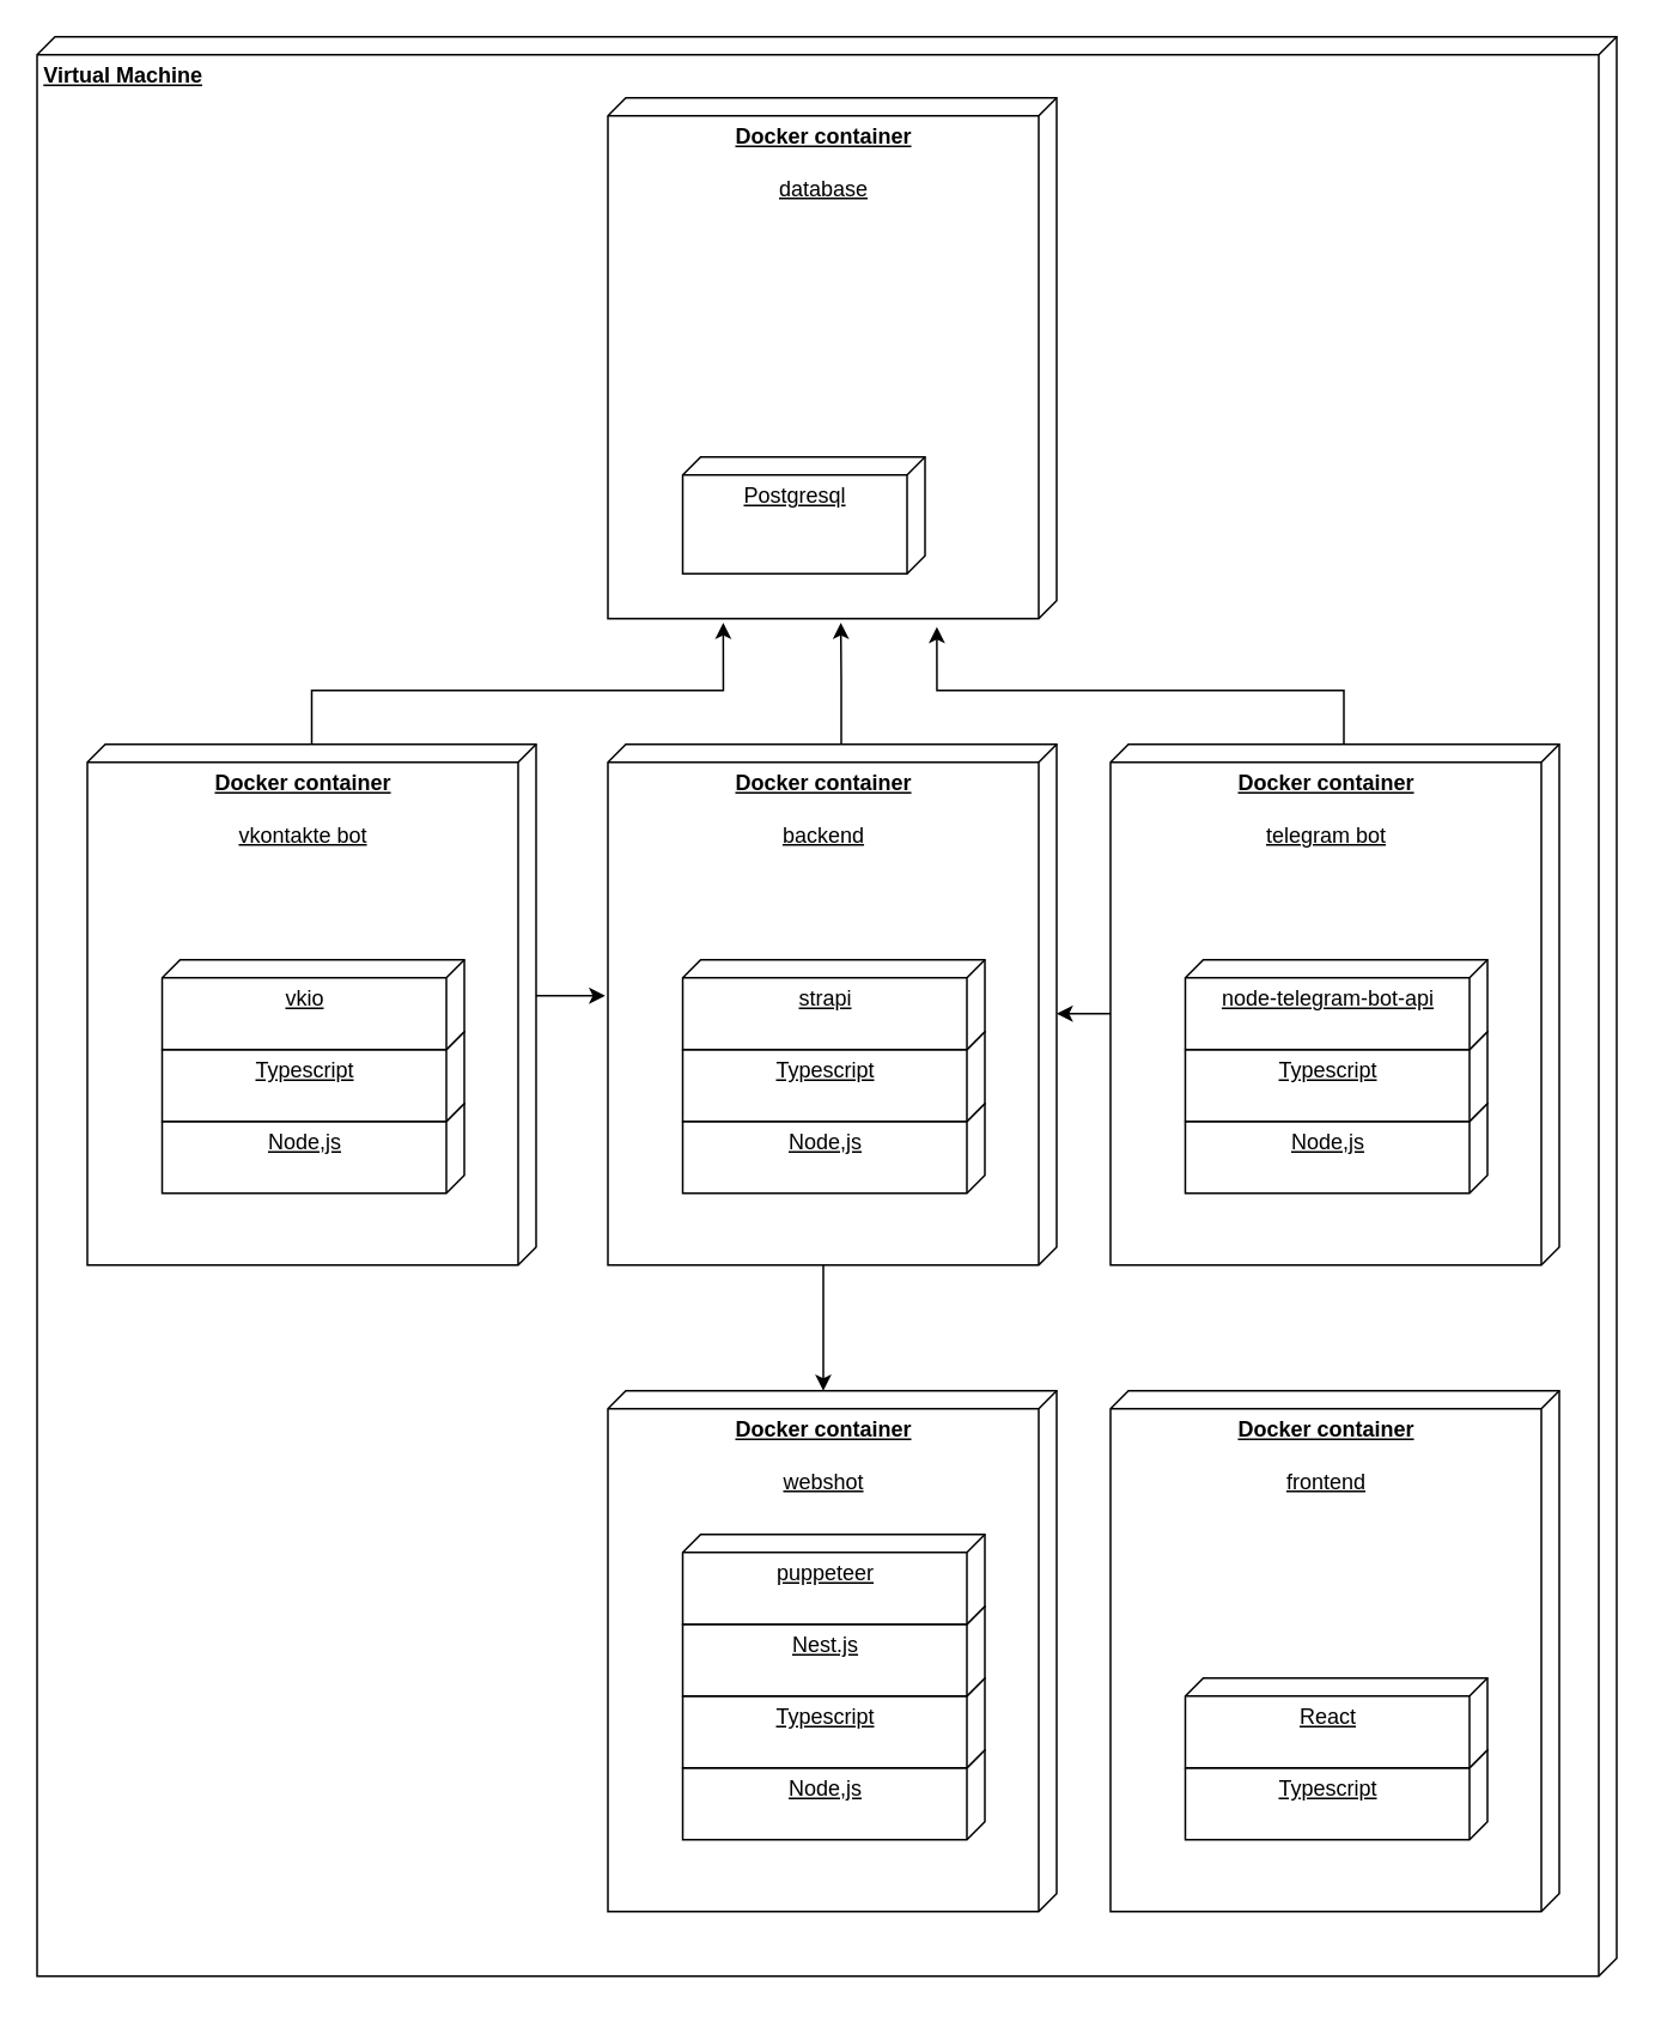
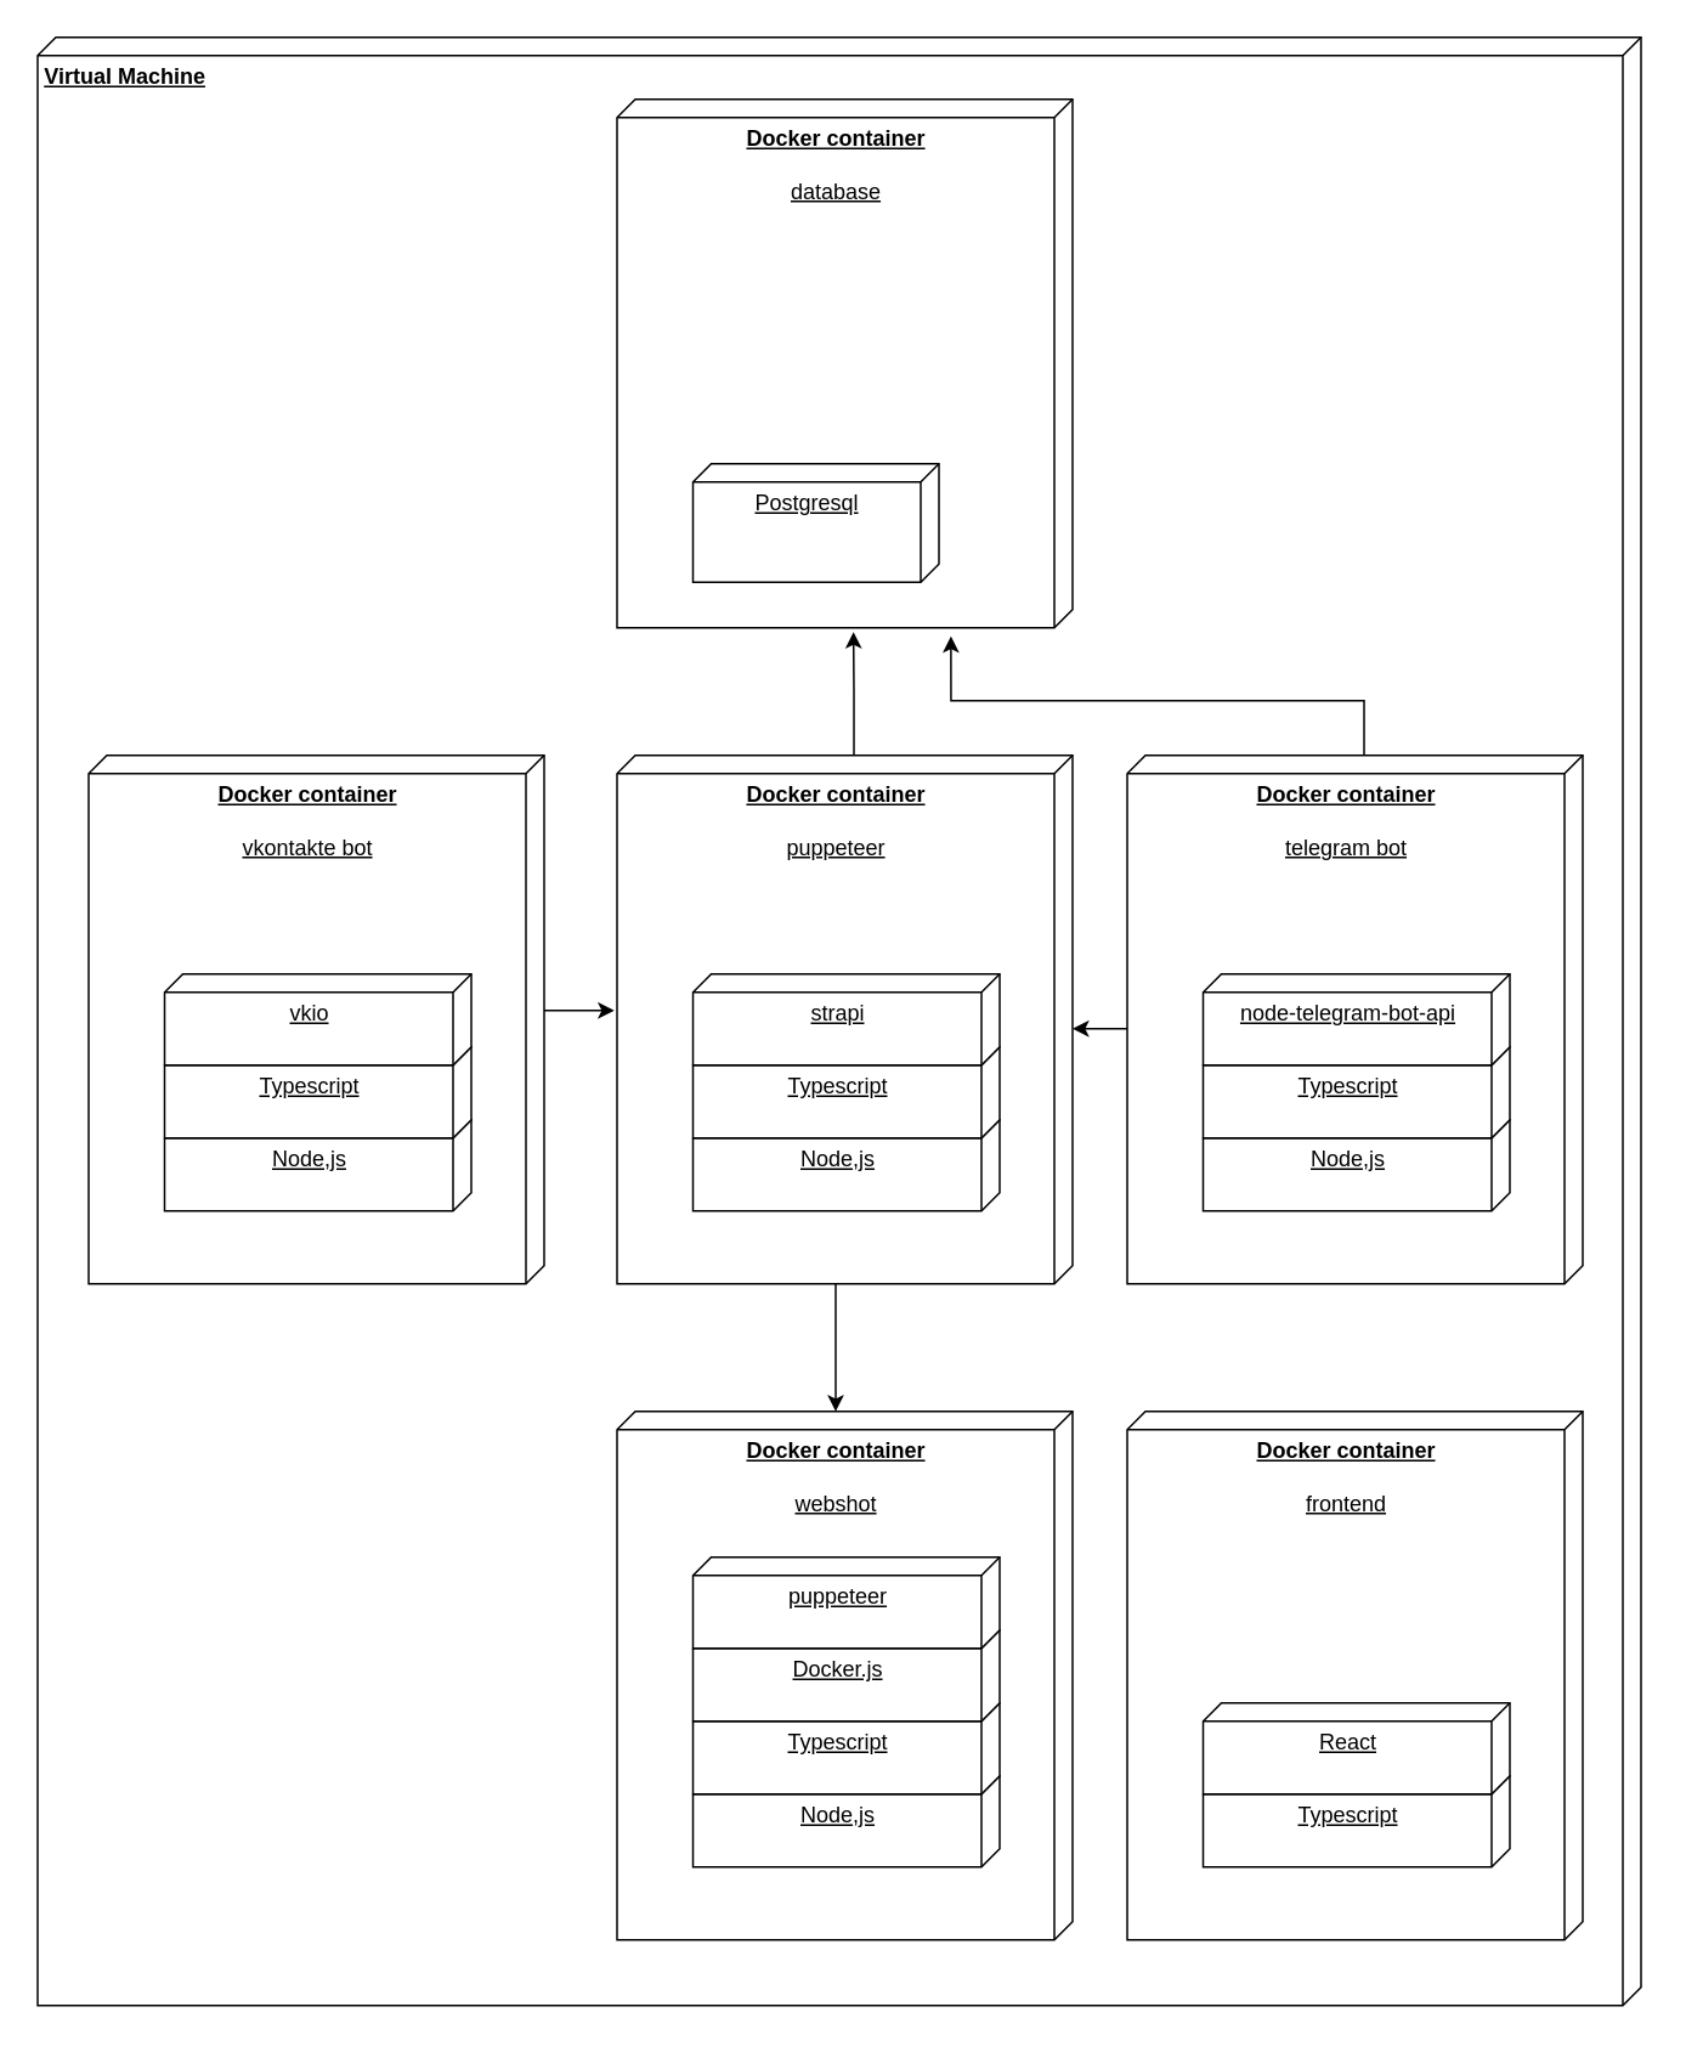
- <mxCell id="33" style="edgeStyle=orthogonalEdgeStyle;rounded=0;orthogonalLoop=1;jettySize=auto;html=1;entryX=1.008;entryY=0.743;entryDx=0;entryDy=0;entryPerimeter=0;" parent="1" source="4" target="15" edge="1"><mxGeometry relative="1" as="geometry"><Array as="points"><mxPoint x="173" y="384" /><mxPoint x="402" y="384" /></Array></mxGeometry></mxCell>
- <mxCell id="18" value="&lt;div align=&quot;center&quot;&gt;&lt;b&gt;Docker container&lt;/b&gt;&lt;/div&gt;&lt;div&gt;&lt;br&gt;&lt;/div&gt;&lt;div&gt;backend&lt;br&gt;&lt;/div&gt;" style="verticalAlign=top;align=center;spacingTop=8;spacingLeft=2;spacingRight=12;shape=cube;size=10;direction=south;fontStyle=4;html=1;" parent="17" vertex="1"><mxGeometry width="250" height="290" as="geometry" /></mxCell>
+ <mxCell id="18" value="&lt;div align=&quot;center&quot;&gt;&lt;b&gt;Docker container&lt;/b&gt;&lt;/div&gt;&lt;div&gt;&lt;br&gt;&lt;/div&gt;&lt;div&gt;puppeteer&lt;br&gt;&lt;/div&gt;" style="verticalAlign=top;align=center;spacingTop=8;spacingLeft=2;spacingRight=12;shape=cube;size=10;direction=south;fontStyle=4;html=1;" parent="17" vertex="1"><mxGeometry width="250" height="290" as="geometry" /></mxCell>
- <mxCell id="12" value="Nest.js" style="verticalAlign=top;align=center;spacingTop=8;spacingLeft=2;spacingRight=12;shape=cube;size=10;direction=south;fontStyle=4;html=1;container=0;" parent="8" vertex="1"><mxGeometry x="41.67" y="120" width="168.33" height="50" as="geometry" /></mxCell>
+ <mxCell id="12" value="Docker.js" style="verticalAlign=top;align=center;spacingTop=8;spacingLeft=2;spacingRight=12;shape=cube;size=10;direction=south;fontStyle=4;html=1;container=0;" parent="8" vertex="1"><mxGeometry x="41.67" y="120" width="168.33" height="50" as="geometry" /></mxCell>
